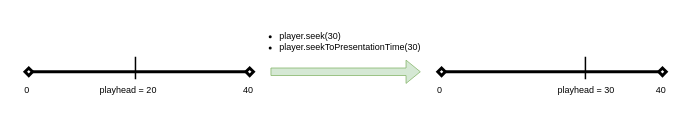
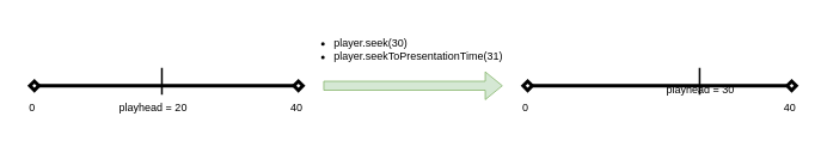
- <mxCell id="2" value="&lt;ul style=&quot;&quot;&gt;&lt;li&gt;player.seek(30)&lt;/li&gt;&lt;li&gt;player.seekToPresentationTime(30)&lt;/li&gt;&lt;/ul&gt;" style="text;html=1;align=left;verticalAlign=middle;resizable=0;points=[];autosize=1;strokeColor=none;fillColor=none;" vertex="1" parent="1"><mxGeometry x="330" y="20" width="250" height="70" as="geometry" /></mxCell>
+ <mxCell id="2" value="&lt;ul style=&quot;&quot;&gt;&lt;li&gt;player.seek(30)&lt;/li&gt;&lt;li&gt;player.seekToPresentationTime(31)&lt;/li&gt;&lt;/ul&gt;" style="text;html=1;align=left;verticalAlign=middle;resizable=0;points=[];autosize=1;strokeColor=none;fillColor=none;" vertex="1" parent="1"><mxGeometry x="330" y="20" width="250" height="70" as="geometry" /></mxCell>
- <mxCell id="12" value="playhead = 30" style="text;html=1;align=center;verticalAlign=middle;resizable=0;points=[];autosize=1;strokeColor=none;fillColor=none;" vertex="1" parent="9"><mxGeometry x="160" y="30" width="100" height="30" as="geometry" /></mxCell>
+ <mxCell id="12" value="playhead = 30" style="text;html=1;align=center;verticalAlign=middle;resizable=0;points=[];autosize=1;strokeColor=none;fillColor=none;" vertex="1" parent="9"><mxGeometry x="160" y="10" width="100" height="30" as="geometry" /></mxCell>
